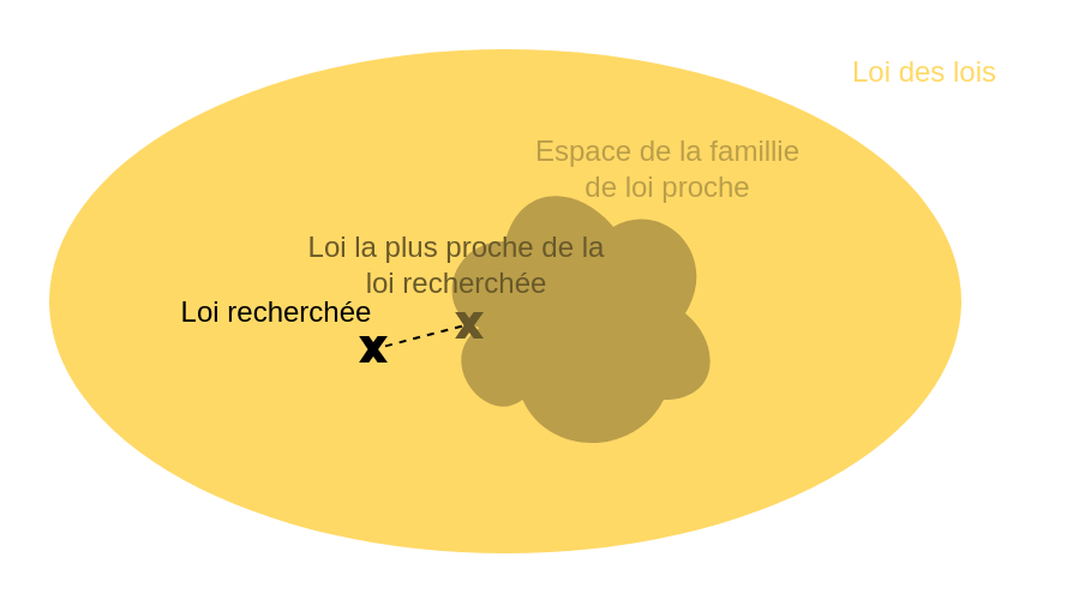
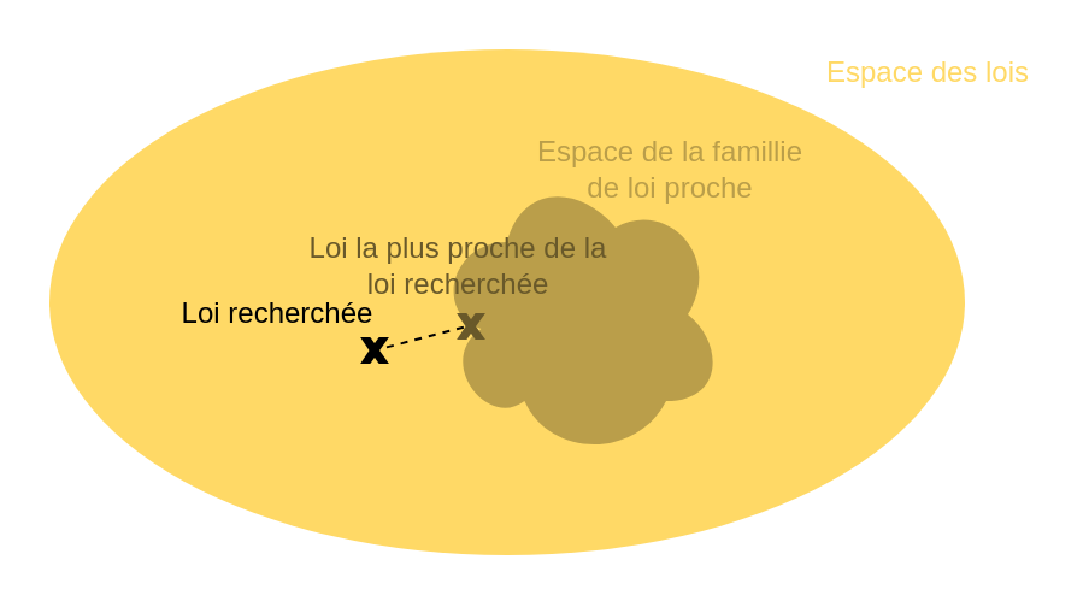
- <mxCell id="10" value="&lt;font color=&quot;#ffd966&quot;&gt;Loi des lois&lt;/font&gt;" style="text;html=1;strokeColor=none;fillColor=none;align=center;verticalAlign=middle;whiteSpace=wrap;rounded=0;" vertex="1" parent="1"><mxGeometry x="340" y="20" width="90" height="20" as="geometry" /></mxCell>
+ <mxCell id="10" value="&lt;font color=&quot;#ffd966&quot;&gt;Espace des lois&lt;/font&gt;" style="text;html=1;strokeColor=none;fillColor=none;align=center;verticalAlign=middle;whiteSpace=wrap;rounded=0;" vertex="1" parent="1"><mxGeometry x="340" y="20" width="90" height="20" as="geometry" /></mxCell>
